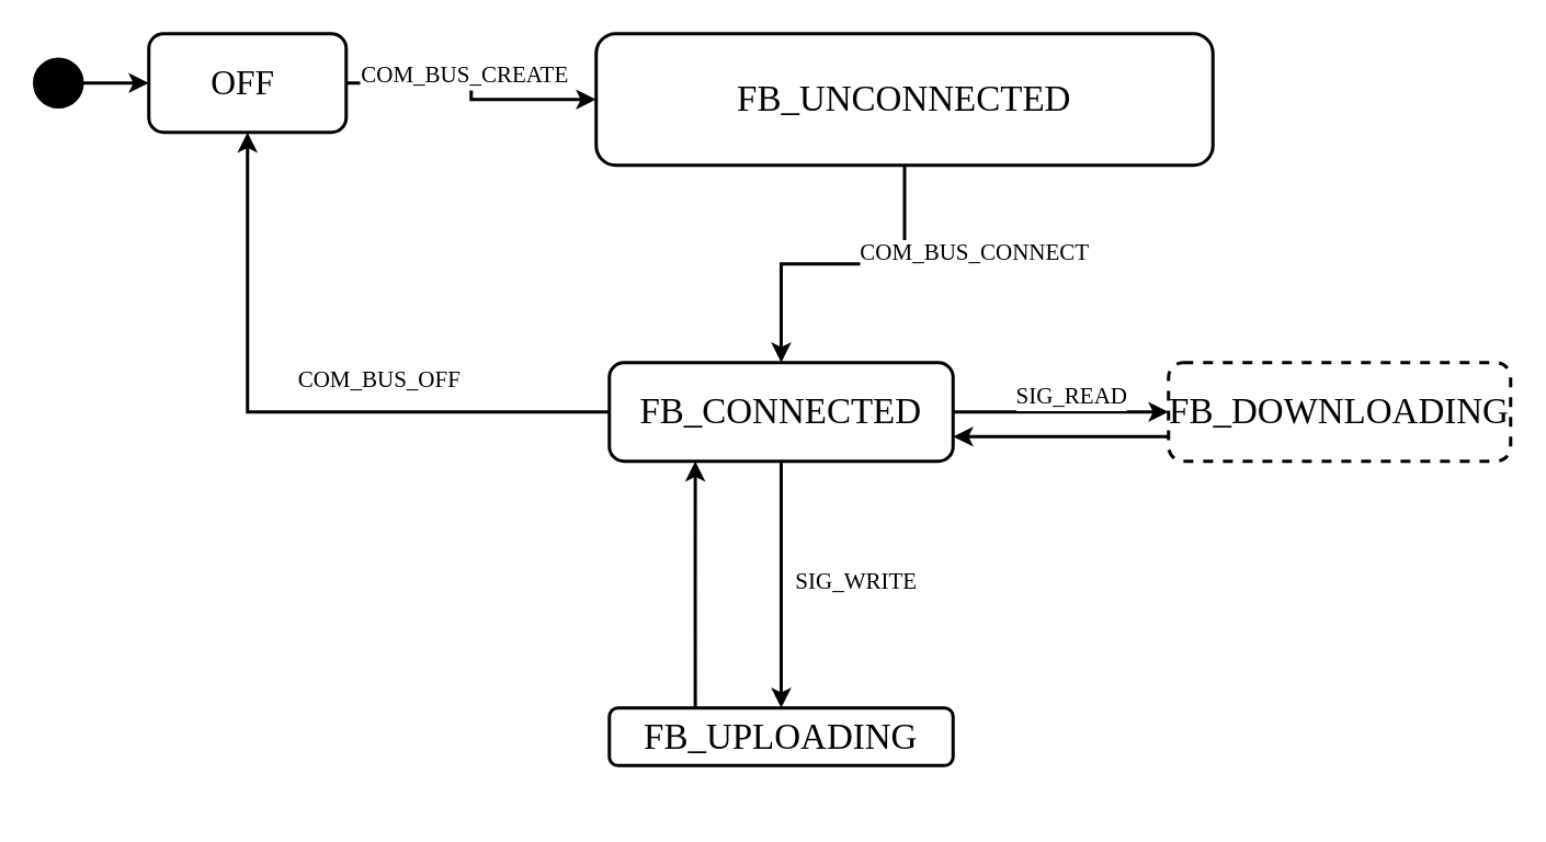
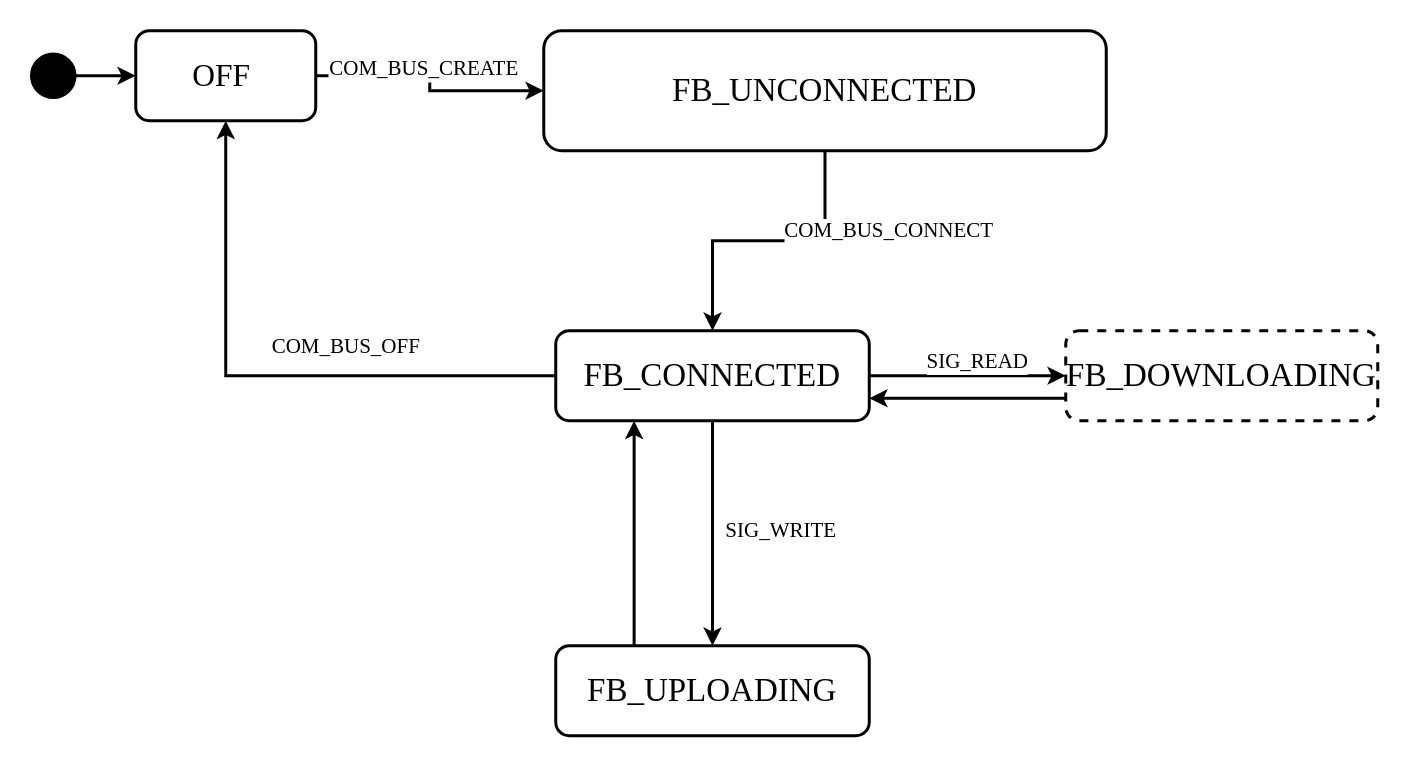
- <mxCell id="20" value="&lt;font style=&quot;font-size: 22px;&quot; face=&quot;Tahoma&quot;&gt;FB_UPLOADING&lt;/font&gt;" style="rounded=1;whiteSpace=wrap;html=1;strokeWidth=2;" parent="1" vertex="1"><mxGeometry x="370" y="430" width="209" height="35" as="geometry" /></mxCell>
+ <mxCell id="20" value="&lt;font style=&quot;font-size: 22px;&quot; face=&quot;Tahoma&quot;&gt;FB_UPLOADING&lt;/font&gt;" style="rounded=1;whiteSpace=wrap;html=1;strokeWidth=2;" parent="1" vertex="1"><mxGeometry x="370" y="430" width="209" height="60" as="geometry" /></mxCell>
